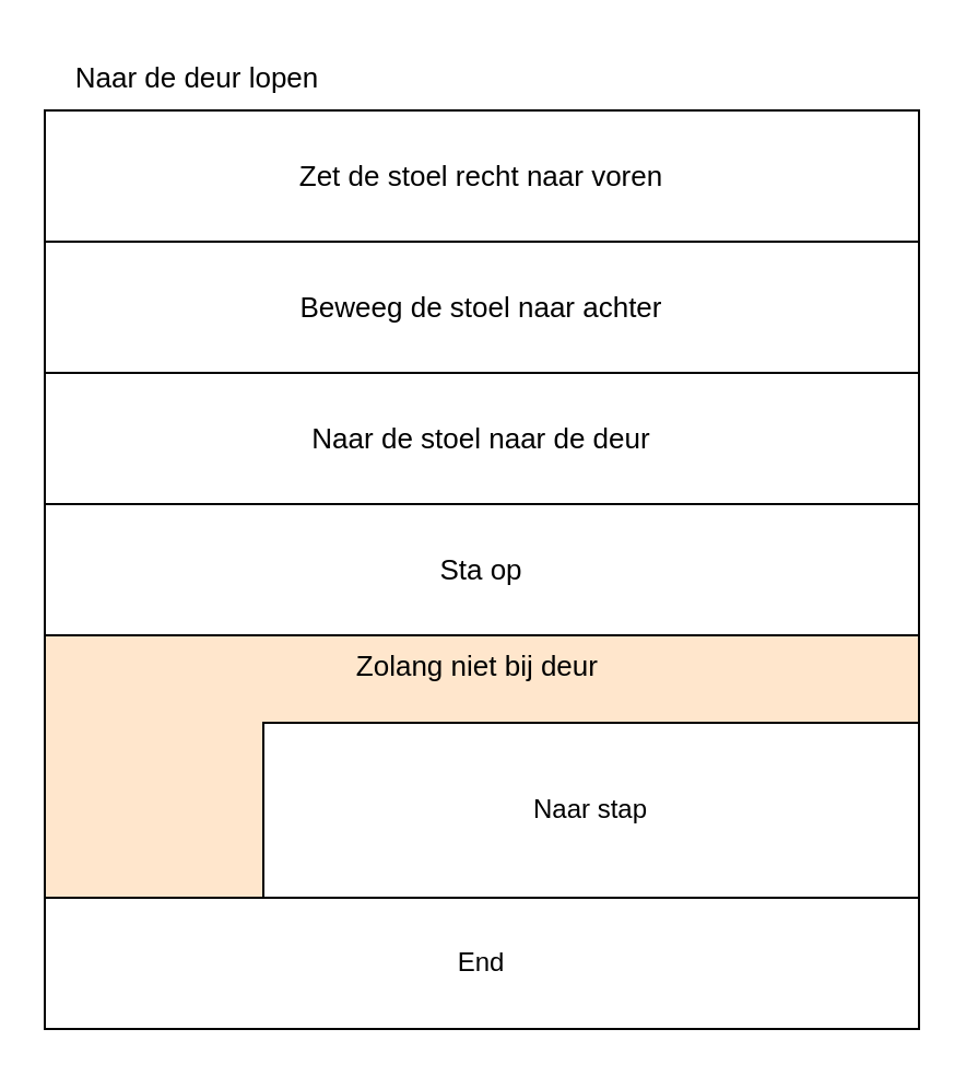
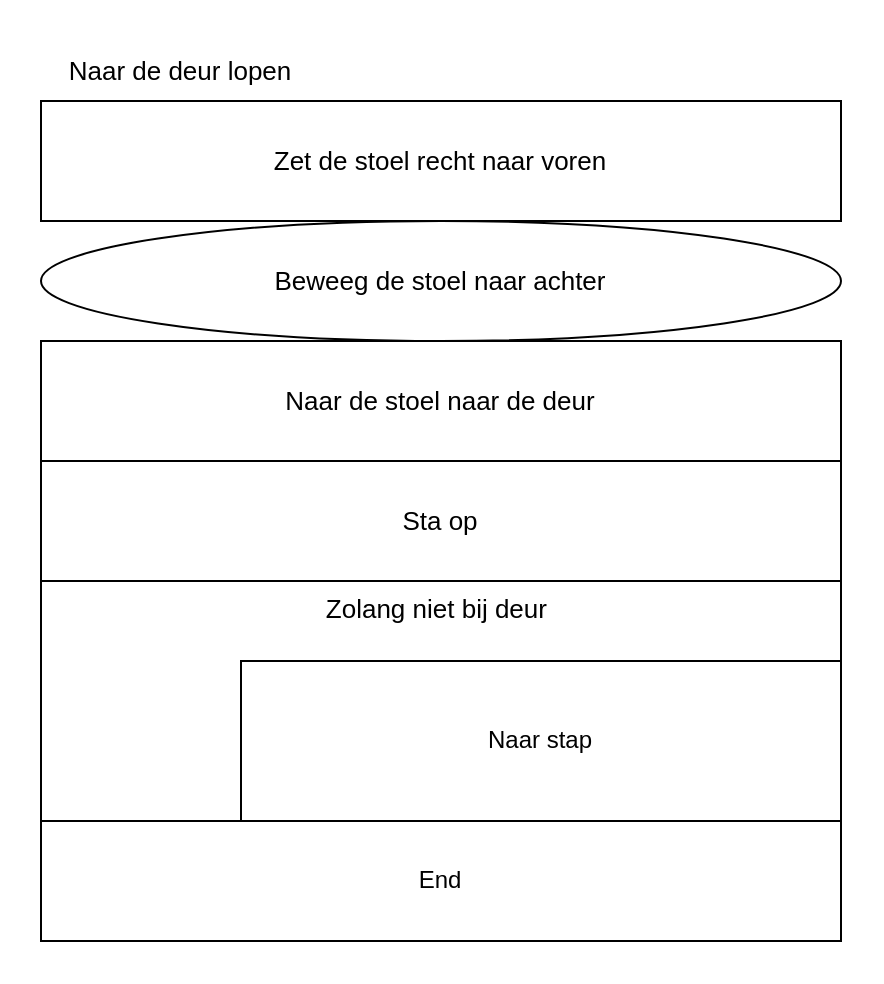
- <mxCell id="3" value="&lt;font style=&quot;font-size: 13px&quot;&gt;Beweeg de stoel naar achter&lt;/font&gt;" style="rounded=0;whiteSpace=wrap;html=1;" vertex="1" parent="1"><mxGeometry x="20" y="110" width="400" height="60" as="geometry" /></mxCell>
+ <mxCell id="3" value="&lt;font style=&quot;font-size: 13px&quot;&gt;Beweeg de stoel naar achter&lt;/font&gt;" style="ellipse;whiteSpace=wrap;html=1;" vertex="1" parent="1"><mxGeometry x="20" y="110" width="400" height="60" as="geometry" /></mxCell>
- <mxCell id="6" value="&lt;font style=&quot;font-size: 13px&quot;&gt;Zolang niet bij deur&amp;nbsp;&lt;/font&gt;" style="rounded=0;whiteSpace=wrap;html=1;verticalAlign=top;fillColor=#ffe6cc;" vertex="1" parent="1"><mxGeometry x="20" y="290" width="400" height="120" as="geometry" /></mxCell>
+ <mxCell id="6" value="&lt;font style=&quot;font-size: 13px&quot;&gt;Zolang niet bij deur&amp;nbsp;&lt;/font&gt;" style="rounded=0;whiteSpace=wrap;html=1;verticalAlign=top;" vertex="1" parent="1"><mxGeometry x="20" y="290" width="400" height="120" as="geometry" /></mxCell>
